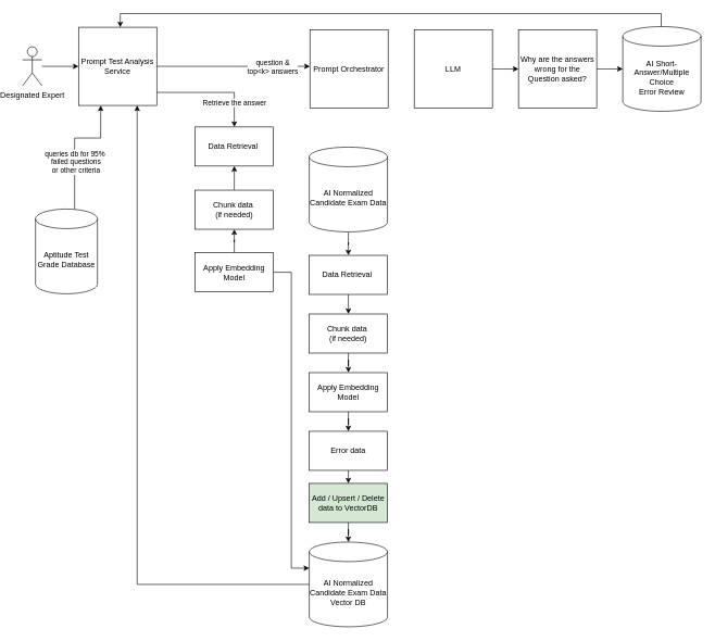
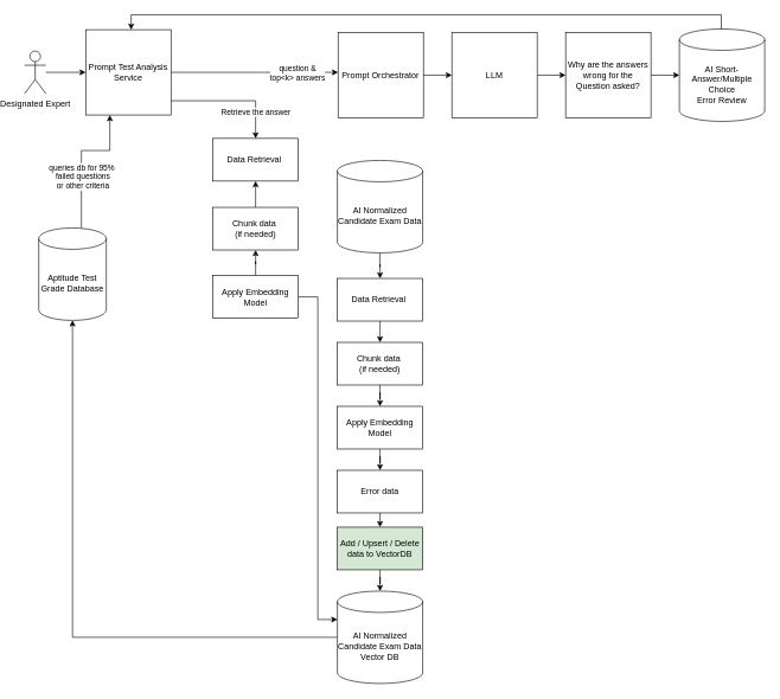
+ <mxCell id="29" value="" style="edgeStyle=orthogonalEdgeStyle;rounded=0;orthogonalLoop=1;jettySize=auto;html=1;" parent="1" source="26" target="28" edge="1"><mxGeometry relative="1" as="geometry" /></mxCell>
- <mxCell id="24" style="rounded=0;orthogonalLoop=1;jettySize=auto;html=1;entryX=0.75;entryY=1;entryDx=0;entryDy=0;edgeStyle=orthogonalEdgeStyle;" parent="1" source="25" target="9" edge="1"><mxGeometry relative="1" as="geometry" /></mxCell>
+ <mxCell id="24" style="rounded=0;orthogonalLoop=1;jettySize=auto;html=1;edgeStyle=orthogonalEdgeStyle;" parent="1" source="25" target="4" edge="1"><mxGeometry relative="1" as="geometry" /></mxCell>
